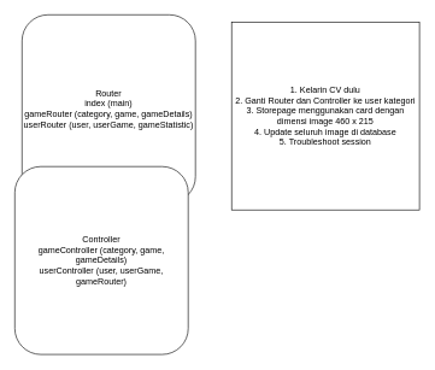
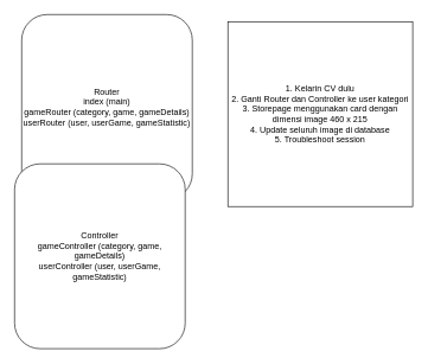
- <mxCell id="3" value="Controller&lt;br&gt;gameController (category, game, gameDetails)&lt;br&gt;userController (user, userGame, gameRouter)" style="rounded=1;whiteSpace=wrap;html=1;" vertex="1" parent="1"><mxGeometry x="20" y="230" width="240" height="260" as="geometry" /></mxCell>
+ <mxCell id="3" value="Controller&lt;br&gt;gameController (category, game, gameDetails)&lt;br&gt;userController (user, userGame, gameStatistic)" style="rounded=1;whiteSpace=wrap;html=1;" vertex="1" parent="1"><mxGeometry x="20" y="230" width="240" height="260" as="geometry" /></mxCell>
